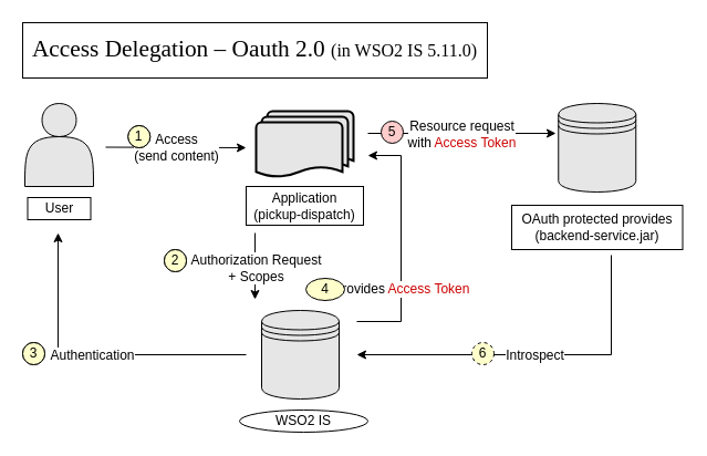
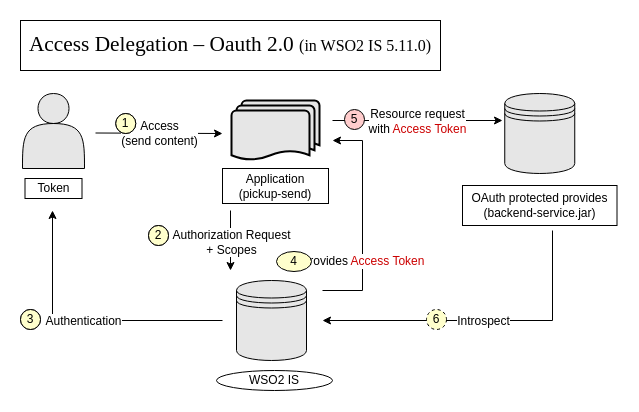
- <mxCell id="6" value="Application&lt;br style=&quot;font-size: 12px;&quot;&gt;(pickup-dispatch)" style="rounded=0;whiteSpace=wrap;html=1;fontSize=12;fillColor=#FFFFFF;" parent="1" vertex="1"><mxGeometry x="222" y="168" width="106" height="35" as="geometry" /></mxCell>
+ <mxCell id="6" value="Application&lt;br style=&quot;font-size: 12px;&quot;&gt;(pickup-send)" style="rounded=0;whiteSpace=wrap;html=1;fontSize=12;fillColor=#FFFFFF;" parent="1" vertex="1"><mxGeometry x="222" y="168" width="106" height="35" as="geometry" /></mxCell>
- <mxCell id="11" value="User" style="rounded=0;whiteSpace=wrap;html=1;fontSize=12;fillColor=#FFFFFF;" parent="1" vertex="1"><mxGeometry x="24.5" y="178" width="57" height="20" as="geometry" /></mxCell>
+ <mxCell id="11" value="Token" style="rounded=0;whiteSpace=wrap;html=1;fontSize=12;fillColor=#FFFFFF;" parent="1" vertex="1"><mxGeometry x="24.5" y="178" width="57" height="20" as="geometry" /></mxCell>
